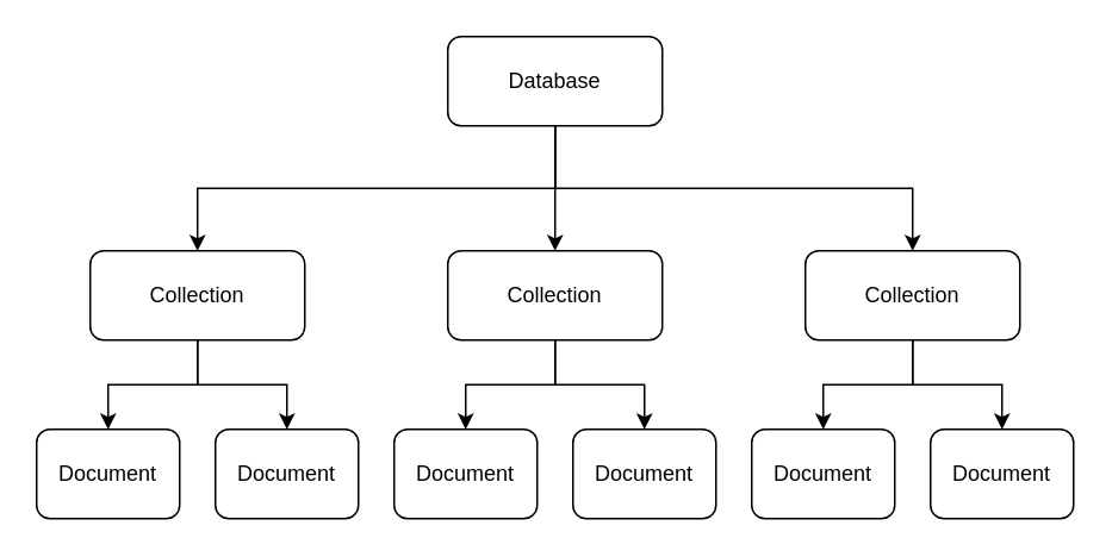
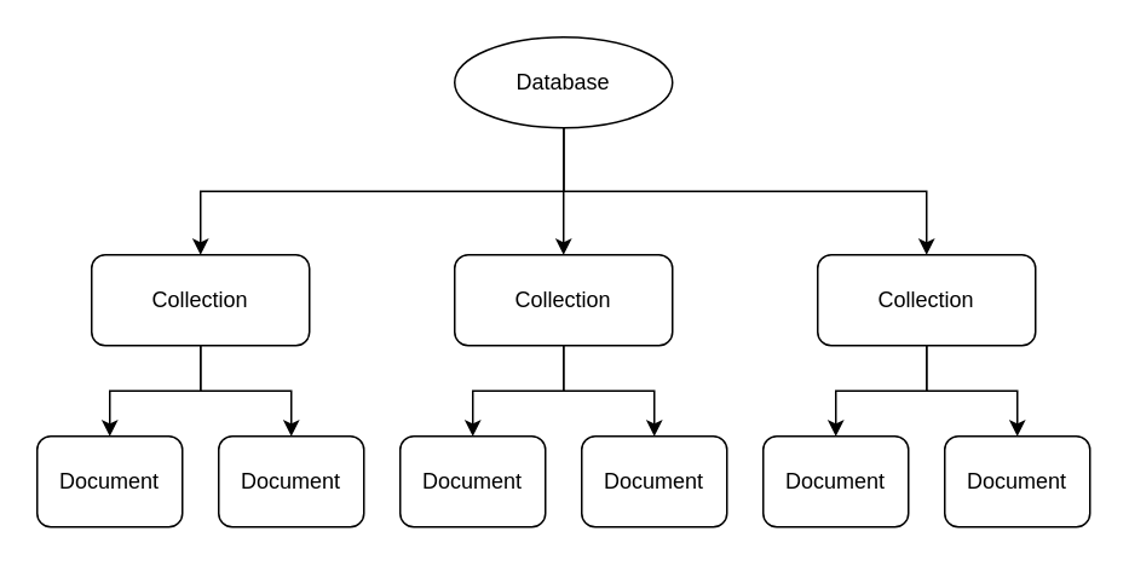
- <mxCell id="5" value="Database" style="rounded=1;whiteSpace=wrap;html=1;" vertex="1" parent="1"><mxGeometry x="250" y="20" width="120" height="50" as="geometry" /></mxCell>
+ <mxCell id="5" value="Database" style="ellipse;whiteSpace=wrap;html=1;" vertex="1" parent="1"><mxGeometry x="250" y="20" width="120" height="50" as="geometry" /></mxCell>
